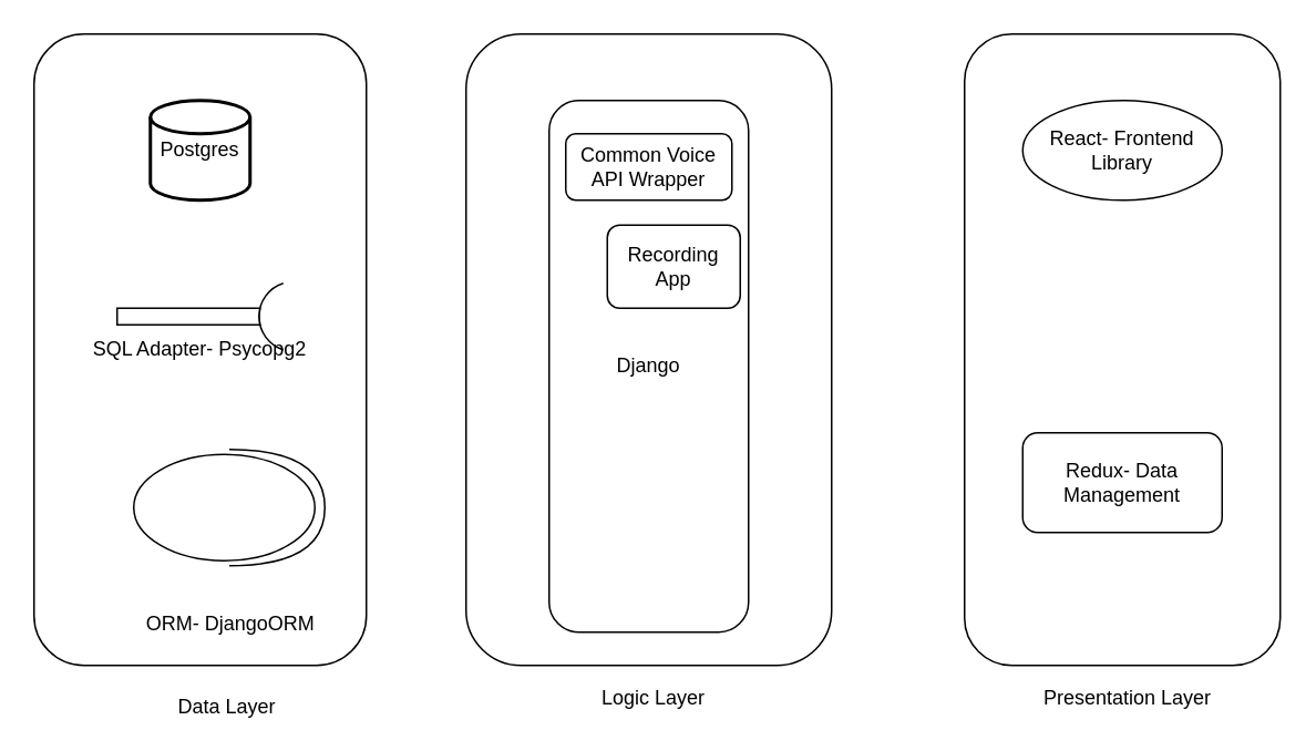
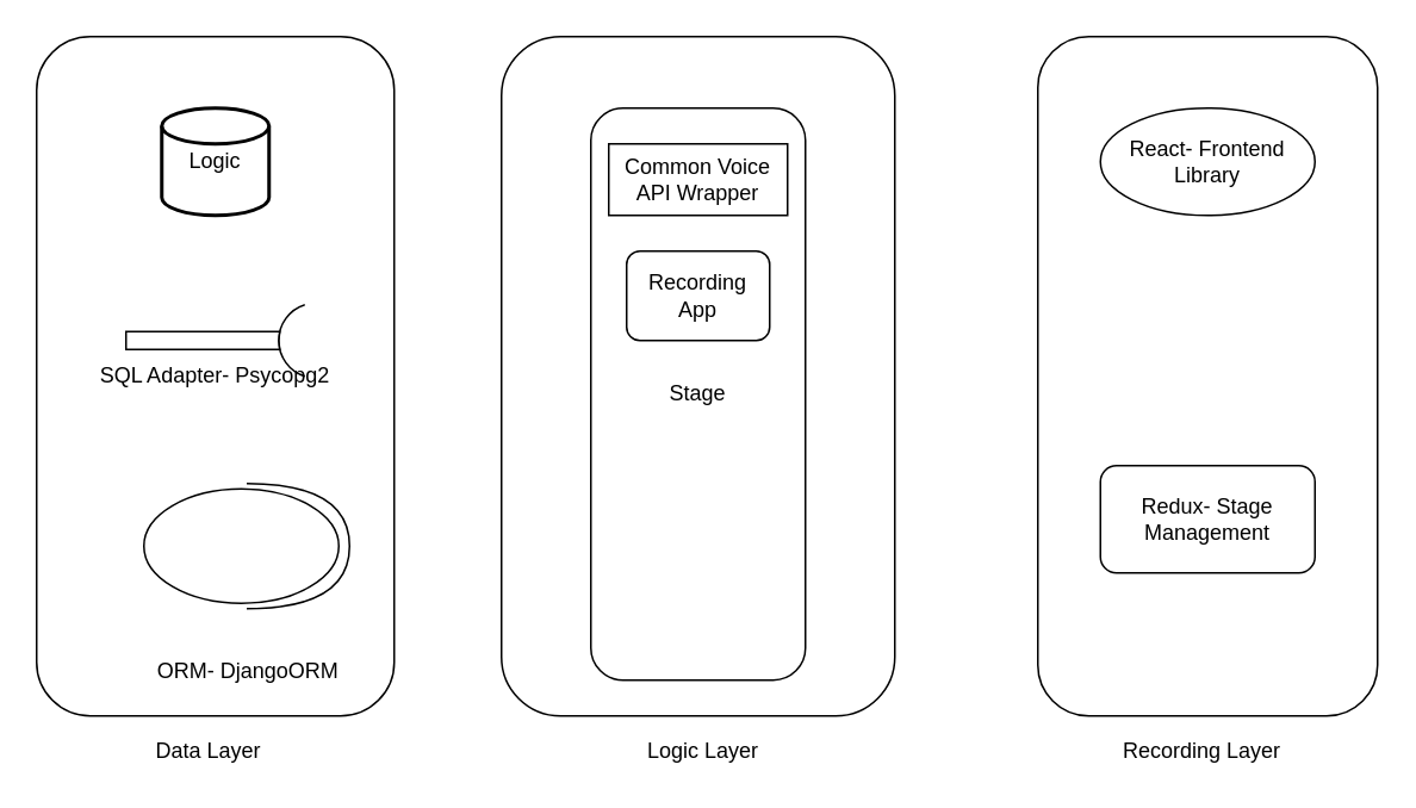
- <mxCell id="4" value="Postgres" style="strokeWidth=2;html=1;shape=mxgraph.flowchart.database;whiteSpace=wrap;fillColor=none;" vertex="1" parent="1"><mxGeometry x="90" y="60" width="60" height="60" as="geometry" /></mxCell>
+ <mxCell id="4" value="Logic" style="strokeWidth=2;html=1;shape=mxgraph.flowchart.database;whiteSpace=wrap;fillColor=none;" vertex="1" parent="1"><mxGeometry x="90" y="60" width="60" height="60" as="geometry" /></mxCell>
- <mxCell id="11" value="&lt;div&gt;Common Voice API Wrapper&lt;/div&gt;" style="rounded=1;whiteSpace=wrap;html=1;fillColor=none;" vertex="1" parent="1"><mxGeometry x="340" y="80" width="100" height="40" as="geometry" /></mxCell>
+ <mxCell id="11" value="&lt;div&gt;Common Voice API Wrapper&lt;/div&gt;" style="whiteSpace=wrap;html=1;fillColor=none;rounded=0;" vertex="1" parent="1"><mxGeometry x="340" y="80" width="100" height="40" as="geometry" /></mxCell>
- <mxCell id="10" value="Recording App" style="rounded=1;whiteSpace=wrap;html=1;fillColor=none;" vertex="1" parent="1"><mxGeometry x="365" y="135" width="80" height="50" as="geometry" /></mxCell>
+ <mxCell id="10" value="Recording App" style="rounded=1;whiteSpace=wrap;html=1;fillColor=none;" vertex="1" parent="1"><mxGeometry x="350" y="140" width="80" height="50" as="geometry" /></mxCell>
- <mxCell id="9" value="Django" style="rounded=1;whiteSpace=wrap;html=1;fillColor=none;" vertex="1" parent="1"><mxGeometry x="330" y="60" width="120" height="320" as="geometry" /></mxCell>
+ <mxCell id="9" value="Stage" style="rounded=1;whiteSpace=wrap;html=1;fillColor=none;" vertex="1" parent="1"><mxGeometry x="330" y="60" width="120" height="320" as="geometry" /></mxCell>
- <mxCell id="15" value="Redux- Data Management" style="rounded=1;whiteSpace=wrap;html=1;fillColor=none;" vertex="1" parent="1"><mxGeometry x="615" y="260" width="120" height="60" as="geometry" /></mxCell>
+ <mxCell id="15" value="Redux- Stage Management" style="rounded=1;whiteSpace=wrap;html=1;fillColor=none;" vertex="1" parent="1"><mxGeometry x="615" y="260" width="120" height="60" as="geometry" /></mxCell>
- <mxCell id="13" value="Presentation Layer" style="text;html=1;resizable=0;points=[];autosize=1;align=left;verticalAlign=top;spacingTop=-4;" vertex="1" parent="1"><mxGeometry x="626" y="410" width="120" height="20" as="geometry" /></mxCell>
+ <mxCell id="13" value="Recording Layer" style="text;html=1;resizable=0;points=[];autosize=1;align=left;verticalAlign=top;spacingTop=-4;" vertex="1" parent="1"><mxGeometry x="626" y="410" width="120" height="20" as="geometry" /></mxCell>
- <mxCell id="3" value="Data Layer" style="text;html=1;resizable=0;points=[];autosize=1;align=left;verticalAlign=top;spacingTop=-4;" vertex="1" parent="1"><mxGeometry x="105" y="415" width="70" height="20" as="geometry" /></mxCell>
+ <mxCell id="3" value="Data Layer" style="text;html=1;resizable=0;points=[];autosize=1;align=left;verticalAlign=top;spacingTop=-4;" vertex="1" parent="1"><mxGeometry x="85" y="410" width="70" height="20" as="geometry" /></mxCell>
